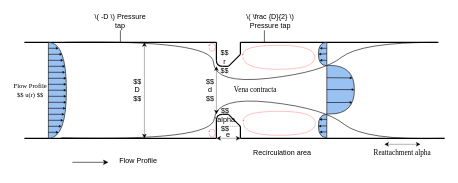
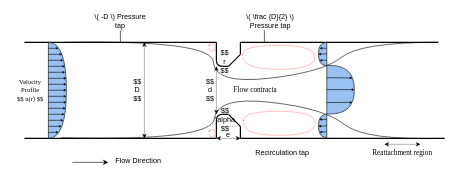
- <mxCell id="34" value="&lt;div style=&quot;font-size: 11px;&quot;&gt;&lt;font style=&quot;font-size: 11px;&quot; data-font-src=&quot;https://fonts.googleapis.com/css?family=Roman&quot; face=&quot;Roman&quot;&gt;Flow Profile&lt;/font&gt;&lt;/div&gt;&lt;font style=&quot;font-size: 11px;&quot; face=&quot;Roman&quot;&gt;$$ u(r) $$ &lt;/font&gt;" style="text;html=1;align=center;verticalAlign=middle;whiteSpace=wrap;rounded=0;" parent="1" vertex="1"><mxGeometry x="20" y="105" width="60" height="90" as="geometry" /></mxCell>
+ <mxCell id="34" value="&lt;div style=&quot;font-size: 11px;&quot;&gt;&lt;font style=&quot;font-size: 11px;&quot; data-font-src=&quot;https://fonts.googleapis.com/css?family=Roman&quot; face=&quot;Roman&quot;&gt;Velocity Profile&lt;/font&gt;&lt;/div&gt;&lt;font style=&quot;font-size: 11px;&quot; face=&quot;Roman&quot;&gt;$$ u(r) $$ &lt;/font&gt;" style="text;html=1;align=center;verticalAlign=middle;whiteSpace=wrap;rounded=0;" parent="1" vertex="1"><mxGeometry x="20" y="105" width="60" height="90" as="geometry" /></mxCell>
- <mxCell id="42" value="Vena contracta" style="text;html=1;align=center;verticalAlign=middle;whiteSpace=wrap;rounded=0;fontFamily=Roman;fontSource=https%3A%2F%2Ffonts.googleapis.com%2Fcss%3Ffamily%3DRoman;movable=0;resizable=0;rotatable=0;deletable=0;editable=0;locked=1;connectable=0;" parent="1" vertex="1"><mxGeometry x="355" y="134" width="140" height="30" as="geometry" /></mxCell>
+ <mxCell id="42" value="Flow contracta" style="text;html=1;align=center;verticalAlign=middle;whiteSpace=wrap;rounded=0;fontFamily=Roman;fontSource=https%3A%2F%2Ffonts.googleapis.com%2Fcss%3Ffamily%3DRoman;movable=0;resizable=0;rotatable=0;deletable=0;editable=0;locked=1;connectable=0;" parent="1" vertex="1"><mxGeometry x="355" y="134" width="140" height="30" as="geometry" /></mxCell>
- <mxCell id="39" value="Recirculation area" style="text;html=1;align=center;verticalAlign=middle;whiteSpace=wrap;rounded=0;" parent="1" vertex="1"><mxGeometry x="400" y="240" width="140" height="30" as="geometry" /></mxCell>
+ <mxCell id="39" value="Recirculation tap" style="text;html=1;align=center;verticalAlign=middle;whiteSpace=wrap;rounded=0;" parent="1" vertex="1"><mxGeometry x="400" y="240" width="140" height="30" as="geometry" /></mxCell>
- <mxCell id="41" value="Reattachment alpha" style="text;html=1;align=center;verticalAlign=middle;whiteSpace=wrap;rounded=0;fontFamily=Roman;fontSource=https%3A%2F%2Ffonts.googleapis.com%2Fcss%3Ffamily%3DRoman;" parent="1" vertex="1"><mxGeometry x="600" y="240" width="140" height="30" as="geometry" /></mxCell>
+ <mxCell id="41" value="Reattachment region" style="text;html=1;align=center;verticalAlign=middle;whiteSpace=wrap;rounded=0;fontFamily=Roman;fontSource=https%3A%2F%2Ffonts.googleapis.com%2Fcss%3Ffamily%3DRoman;" parent="1" vertex="1"><mxGeometry x="600" y="240" width="140" height="30" as="geometry" /></mxCell>
- <mxCell id="36" value="Flow Profile" style="text;html=1;align=center;verticalAlign=middle;whiteSpace=wrap;rounded=0;" parent="1" vertex="1"><mxGeometry x="160" y="253" width="140" height="30" as="geometry" /></mxCell>
+ <mxCell id="36" value="Flow Direction" style="text;html=1;align=center;verticalAlign=middle;whiteSpace=wrap;rounded=0;" parent="1" vertex="1"><mxGeometry x="160" y="253" width="140" height="30" as="geometry" /></mxCell>
